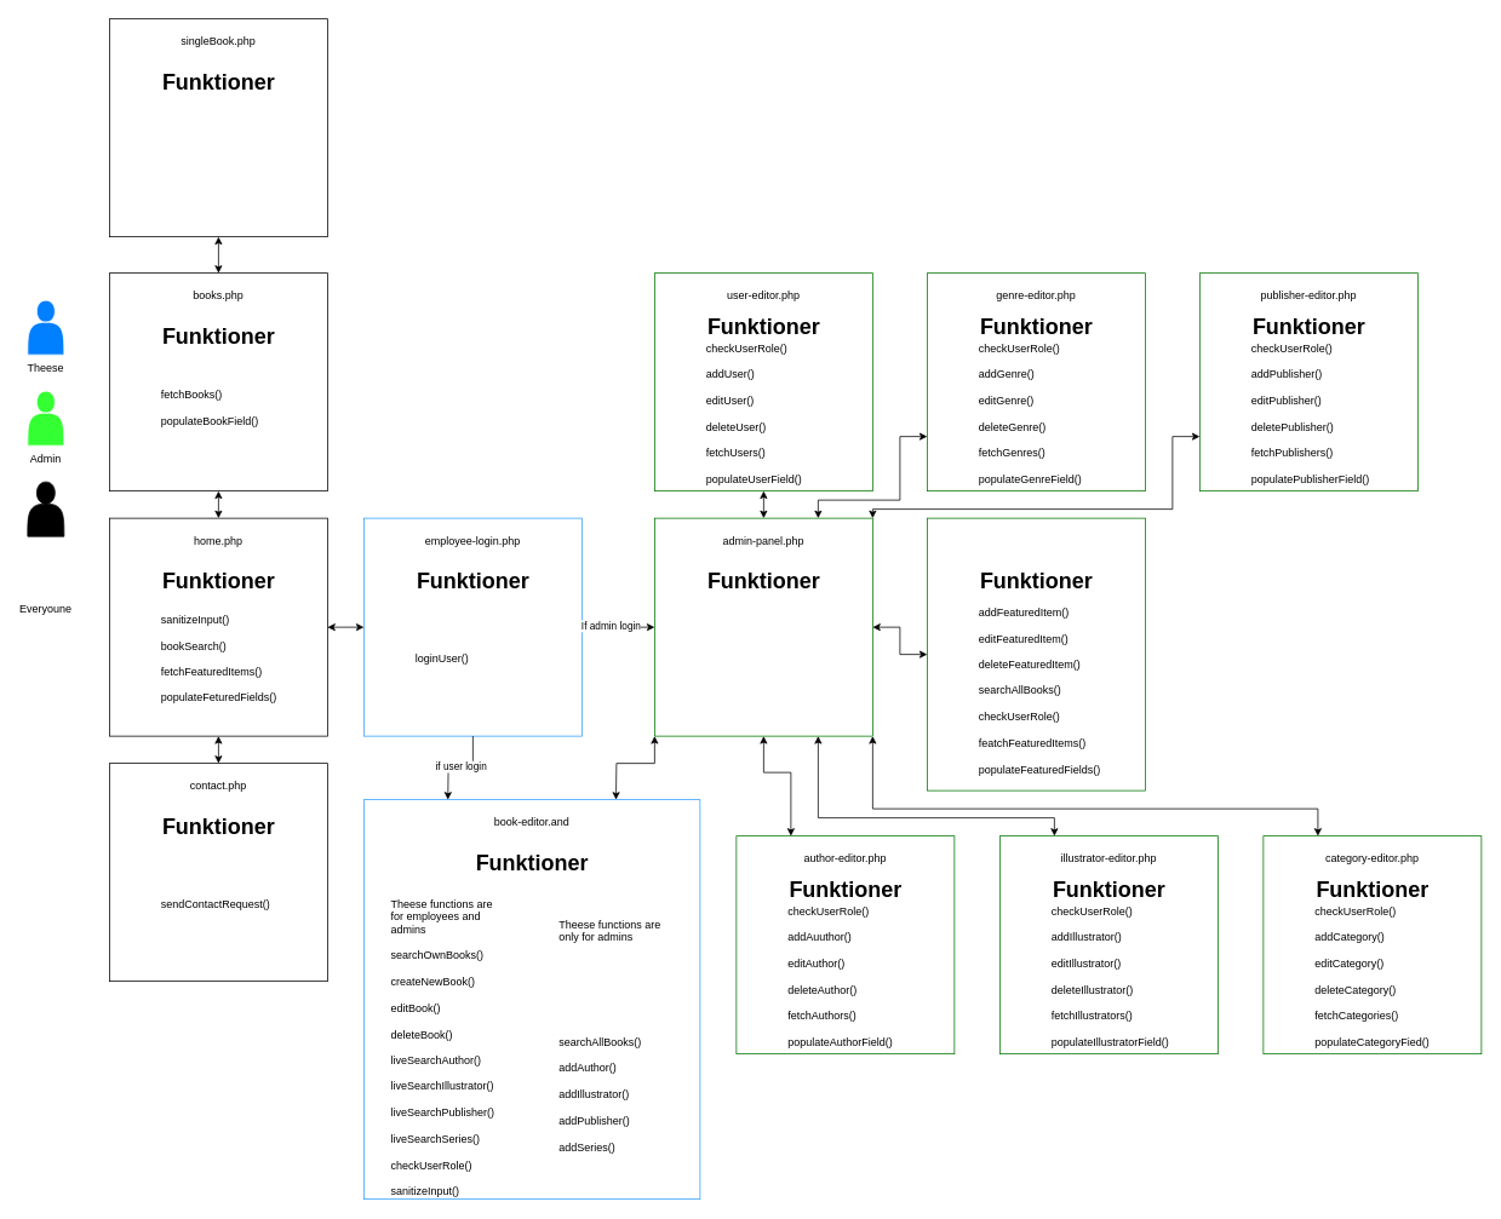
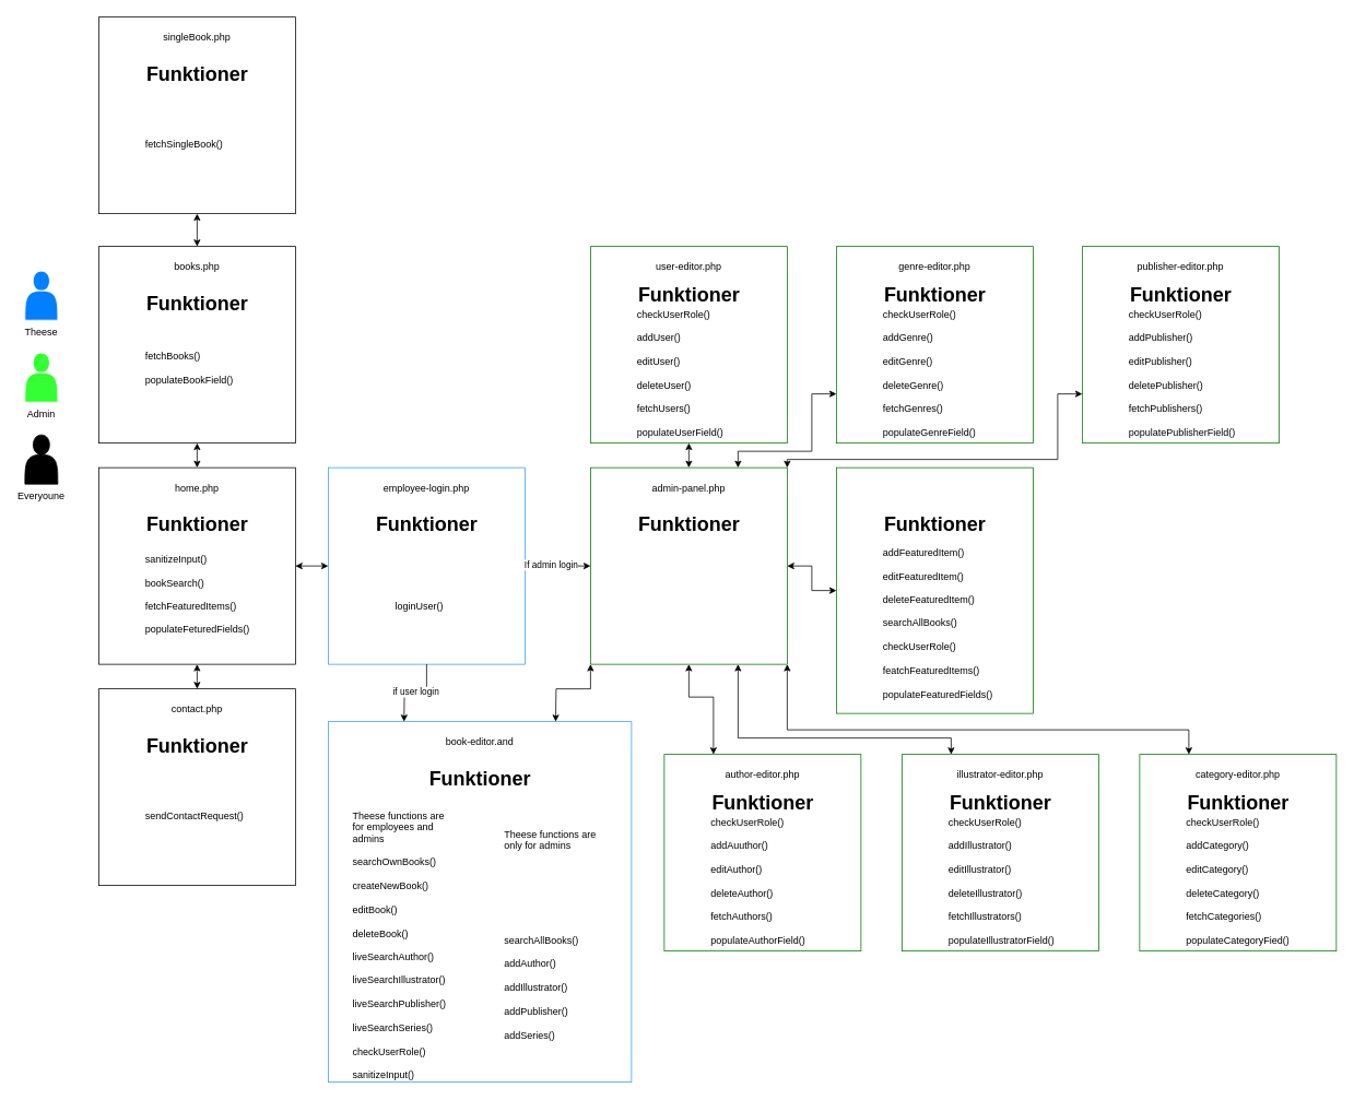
+ <mxCell id="77" value="fetchSingleBook()" style="text;html=1;align=left;verticalAlign=middle;whiteSpace=wrap;rounded=0;" vertex="1" parent="1"><mxGeometry x="175" y="110" width="130" height="130" as="geometry" /></mxCell>
- <mxCell id="21" value="Everyoune" style="text;html=1;align=center;verticalAlign=middle;whiteSpace=wrap;rounded=0;" vertex="1" parent="1"><mxGeometry x="20" y="655" width="60" height="30" as="geometry" /></mxCell>
+ <mxCell id="21" value="Everyoune" style="text;html=1;align=center;verticalAlign=middle;whiteSpace=wrap;rounded=0;" vertex="1" parent="1"><mxGeometry x="20" y="590" width="60" height="30" as="geometry" /></mxCell>
- <mxCell id="26" value="loginUser()" style="text;html=1;align=left;verticalAlign=middle;whiteSpace=wrap;rounded=0;" vertex="1" parent="1"><mxGeometry x="455" y="660" width="130" height="130" as="geometry" /></mxCell>
+ <mxCell id="26" value="loginUser()" style="text;html=1;align=left;verticalAlign=middle;whiteSpace=wrap;rounded=0;" vertex="1" parent="1"><mxGeometry x="480" y="675" width="130" height="130" as="geometry" /></mxCell>
